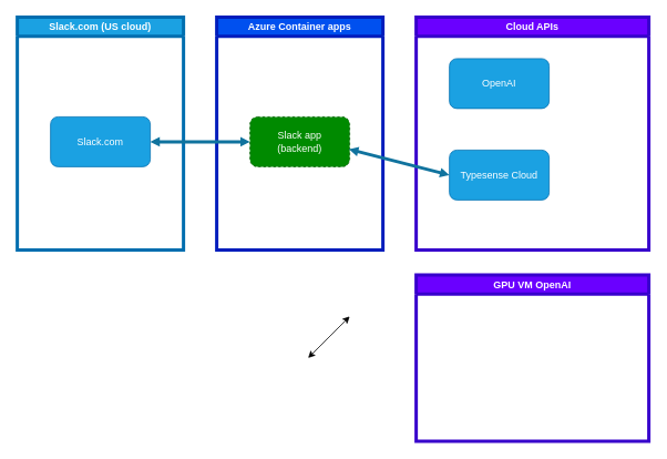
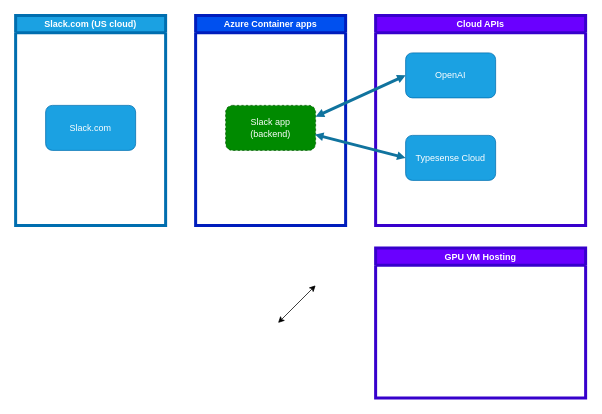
+ <mxCell id="12" style="edgeStyle=none;html=1;strokeWidth=4;fillColor=#b1ddf0;strokeColor=#10739e;endArrow=block;endFill=1;startArrow=block;startFill=1;entryX=0;entryY=0.5;entryDx=0;entryDy=0;exitX=1;exitY=0.25;exitDx=0;exitDy=0;endSize=1;startSize=1;" edge="1" parent="1" source="3" target="7"><mxGeometry relative="1" as="geometry"><mxPoint x="450" y="140" as="sourcePoint" /><mxPoint x="530" y="130" as="targetPoint" /></mxGeometry></mxCell>
- <mxCell id="11" style="edgeStyle=none;html=1;exitX=1;exitY=0.5;exitDx=0;exitDy=0;entryX=0;entryY=0.5;entryDx=0;entryDy=0;strokeWidth=4;fillColor=#b1ddf0;strokeColor=#10739e;endArrow=block;endFill=1;startArrow=block;startFill=1;endSize=1;startSize=1;" edge="1" parent="1" source="5" target="3"><mxGeometry relative="1" as="geometry" /></mxCell>
- <mxCell id="9" value="GPU VM OpenAI" style="swimlane;whiteSpace=wrap;html=1;fillStyle=solid;strokeWidth=4;fillColor=#6a00ff;fontColor=#ffffff;strokeColor=#3700CC;" vertex="1" parent="1"><mxGeometry x="500" y="330" width="280" height="200" as="geometry" /></mxCell>
+ <mxCell id="9" value="GPU VM Hosting" style="swimlane;whiteSpace=wrap;html=1;fillStyle=solid;strokeWidth=4;fillColor=#6a00ff;fontColor=#ffffff;strokeColor=#3700CC;" vertex="1" parent="1"><mxGeometry x="500" y="330" width="280" height="200" as="geometry" /></mxCell>
